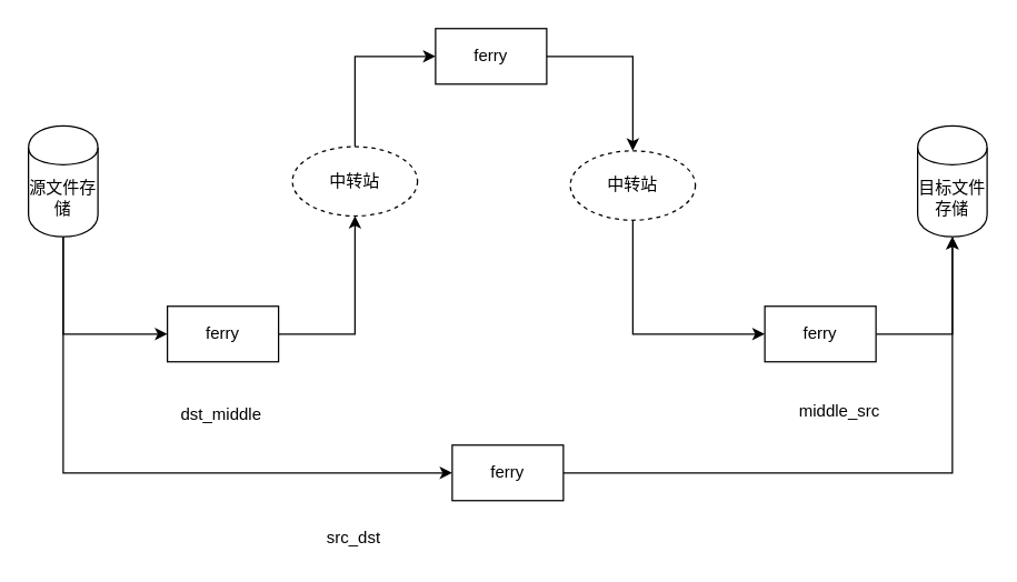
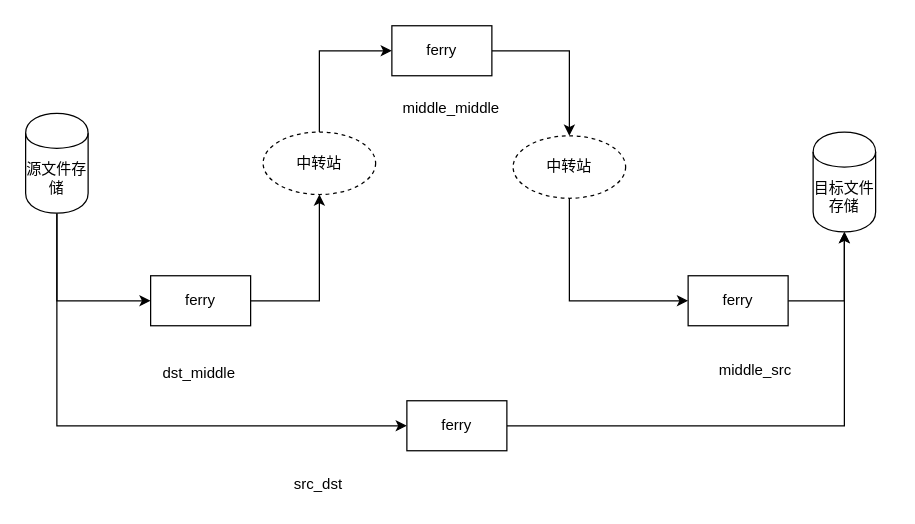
+ <mxCell id="17" value="middle_middle" style="text;html=1;resizable=0;points=[];autosize=1;align=left;verticalAlign=top;spacingTop=-4;" parent="1" vertex="1"><mxGeometry x="320" y="76" width="90" height="20" as="geometry" /></mxCell>
- <mxCell id="7" value="目标文件存储" style="shape=cylinder;whiteSpace=wrap;html=1;boundedLbl=1;backgroundOutline=1;" parent="1" vertex="1"><mxGeometry x="660" y="90" width="50" height="80" as="geometry" /></mxCell>
+ <mxCell id="7" value="目标文件存储" style="shape=cylinder;whiteSpace=wrap;html=1;boundedLbl=1;backgroundOutline=1;" parent="1" vertex="1"><mxGeometry x="650" y="105" width="50" height="80" as="geometry" /></mxCell>
